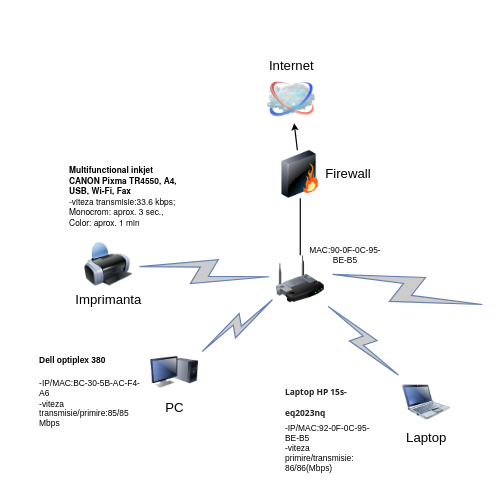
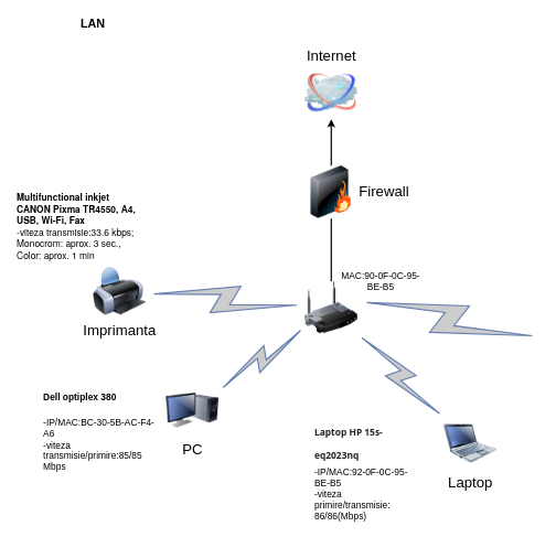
+ <mxCell id="18" value="&lt;b&gt;&lt;font style=&quot;font-size: 18px&quot;&gt;LAN&lt;/font&gt;&lt;/b&gt;" style="text;html=1;strokeColor=none;fillColor=none;align=center;verticalAlign=middle;whiteSpace=wrap;rounded=0;fontSize=14;" vertex="1" parent="1"><mxGeometry x="110" y="20" width="60" height="30" as="geometry" /></mxCell>
- <mxCell id="4" value="Internet" style="image;html=1;labelBackgroundColor=#ffffff;image=img/lib/clip_art/networking/Cloud_128x128.png;rounded=1;shadow=0;comic=0;strokeWidth=2;fontSize=22;labelPosition=center;verticalLabelPosition=top;align=center;verticalAlign=bottom;" parent="1" vertex="1"><mxGeometry x="445" y="125" width="80" height="80" as="geometry" /></mxCell>
+ <mxCell id="4" value="Internet" style="image;html=1;labelBackgroundColor=#ffffff;image=img/lib/clip_art/networking/Cloud_128x128.png;rounded=1;shadow=0;comic=0;strokeWidth=2;fontSize=22;labelPosition=center;verticalLabelPosition=top;align=center;verticalAlign=bottom;" parent="1" vertex="1"><mxGeometry x="460" y="100" width="80" height="80" as="geometry" /></mxCell>
- <mxCell id="14" value="&lt;span style=&quot;font-family: &amp;#34;ibm plex sans&amp;#34; , &amp;#34;helvetica neue&amp;#34; , &amp;#34;helvetica&amp;#34; , &amp;#34;arial&amp;#34; , sans-serif&quot;&gt;&lt;font style=&quot;font-size: 14px&quot;&gt;&lt;b&gt;Multifunctional inkjet CANON Pixma TR4550, A4, USB, Wi-Fi, Fax&lt;br&gt;&lt;/b&gt;&lt;/font&gt;&lt;/span&gt;&lt;span style=&quot;font-family: &amp;#34;ibm plex sans&amp;#34; , &amp;#34;helvetica neue&amp;#34; , &amp;#34;helvetica&amp;#34; , &amp;#34;arial&amp;#34; , sans-serif&quot;&gt;&lt;font&gt;&lt;font style=&quot;font-size: 14px&quot;&gt;-viteza transmisie:&lt;/font&gt;&lt;/font&gt;&lt;/span&gt;&lt;span style=&quot;font-family: &amp;#34;ibm plex sans&amp;#34; , &amp;#34;helvetica neue&amp;#34; , &amp;#34;helvetica&amp;#34; , &amp;#34;arial&amp;#34; , sans-serif ; font-size: 14px&quot;&gt;33.6 kbps; Monocrom: aprox. 3 sec., Color: aprox. 1 min&lt;br&gt;&lt;/span&gt;&lt;span style=&quot;font-family: &amp;#34;ibm plex sans&amp;#34; , &amp;#34;helvetica neue&amp;#34; , &amp;#34;helvetica&amp;#34; , &amp;#34;arial&amp;#34; , sans-serif&quot;&gt;&lt;font&gt;&lt;font style=&quot;font-size: 14px&quot;&gt;&lt;br&gt;&lt;/font&gt;&lt;br&gt;&lt;/font&gt;&lt;/span&gt;" style="text;html=1;strokeColor=none;fillColor=none;spacing=5;spacingTop=-20;whiteSpace=wrap;overflow=hidden;rounded=0;" vertex="1" parent="1"><mxGeometry x="110" y="285" width="190" height="100" as="geometry" /></mxCell>
+ <mxCell id="14" value="&lt;span style=&quot;font-family: &amp;#34;ibm plex sans&amp;#34; , &amp;#34;helvetica neue&amp;#34; , &amp;#34;helvetica&amp;#34; , &amp;#34;arial&amp;#34; , sans-serif&quot;&gt;&lt;font style=&quot;font-size: 14px&quot;&gt;&lt;b&gt;Multifunctional inkjet CANON Pixma TR4550, A4, USB, Wi-Fi, Fax&lt;br&gt;&lt;/b&gt;&lt;/font&gt;&lt;/span&gt;&lt;span style=&quot;font-family: &amp;#34;ibm plex sans&amp;#34; , &amp;#34;helvetica neue&amp;#34; , &amp;#34;helvetica&amp;#34; , &amp;#34;arial&amp;#34; , sans-serif&quot;&gt;&lt;font&gt;&lt;font style=&quot;font-size: 14px&quot;&gt;-viteza transmisie:&lt;/font&gt;&lt;/font&gt;&lt;/span&gt;&lt;span style=&quot;font-family: &amp;#34;ibm plex sans&amp;#34; , &amp;#34;helvetica neue&amp;#34; , &amp;#34;helvetica&amp;#34; , &amp;#34;arial&amp;#34; , sans-serif ; font-size: 14px&quot;&gt;33.6 kbps; Monocrom: aprox. 3 sec., Color: aprox. 1 min&lt;br&gt;&lt;/span&gt;&lt;span style=&quot;font-family: &amp;#34;ibm plex sans&amp;#34; , &amp;#34;helvetica neue&amp;#34; , &amp;#34;helvetica&amp;#34; , &amp;#34;arial&amp;#34; , sans-serif&quot;&gt;&lt;font&gt;&lt;font style=&quot;font-size: 14px&quot;&gt;&lt;br&gt;&lt;/font&gt;&lt;br&gt;&lt;/font&gt;&lt;/span&gt;" style="text;html=1;strokeColor=none;fillColor=none;spacing=5;spacingTop=-20;whiteSpace=wrap;overflow=hidden;rounded=0;" vertex="1" parent="1"><mxGeometry x="20" y="300" width="190" height="100" as="geometry" /></mxCell>
